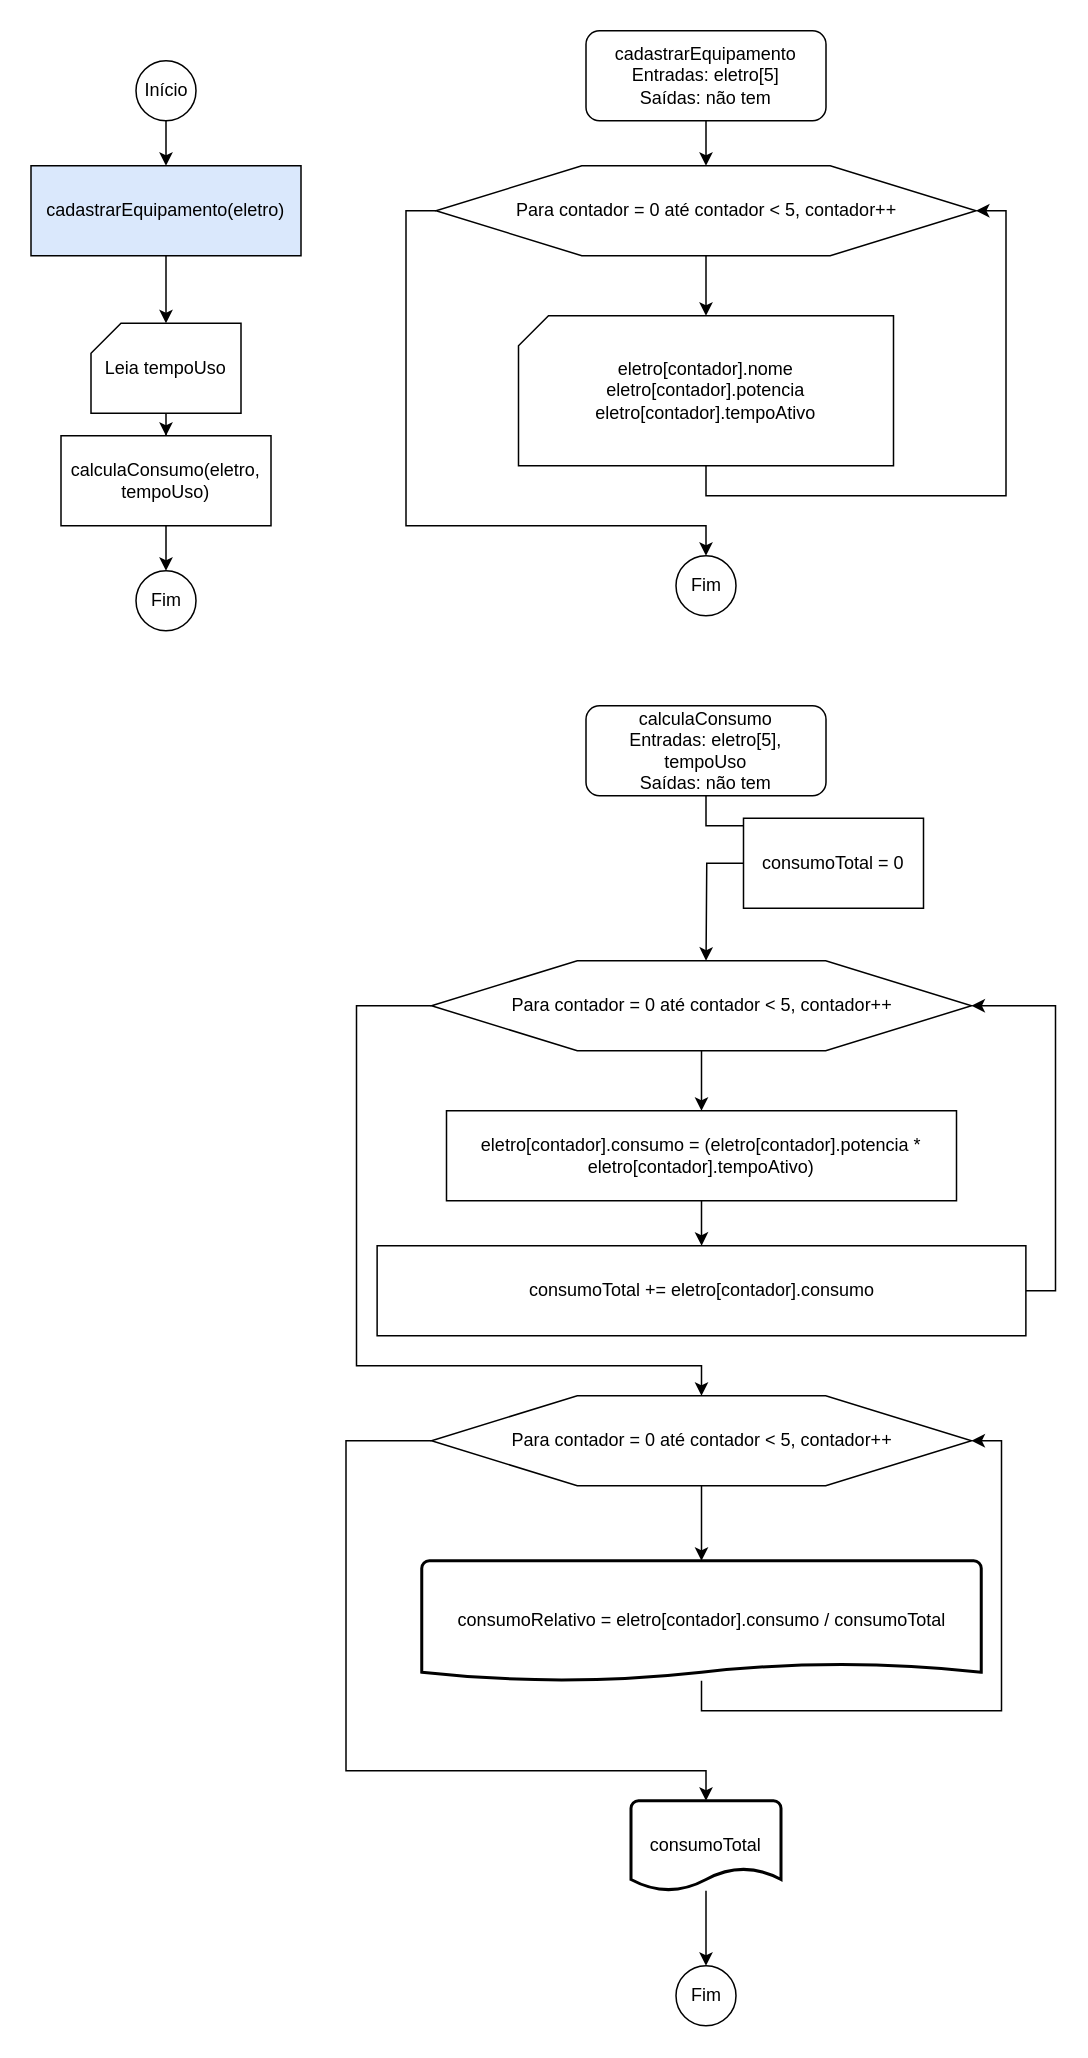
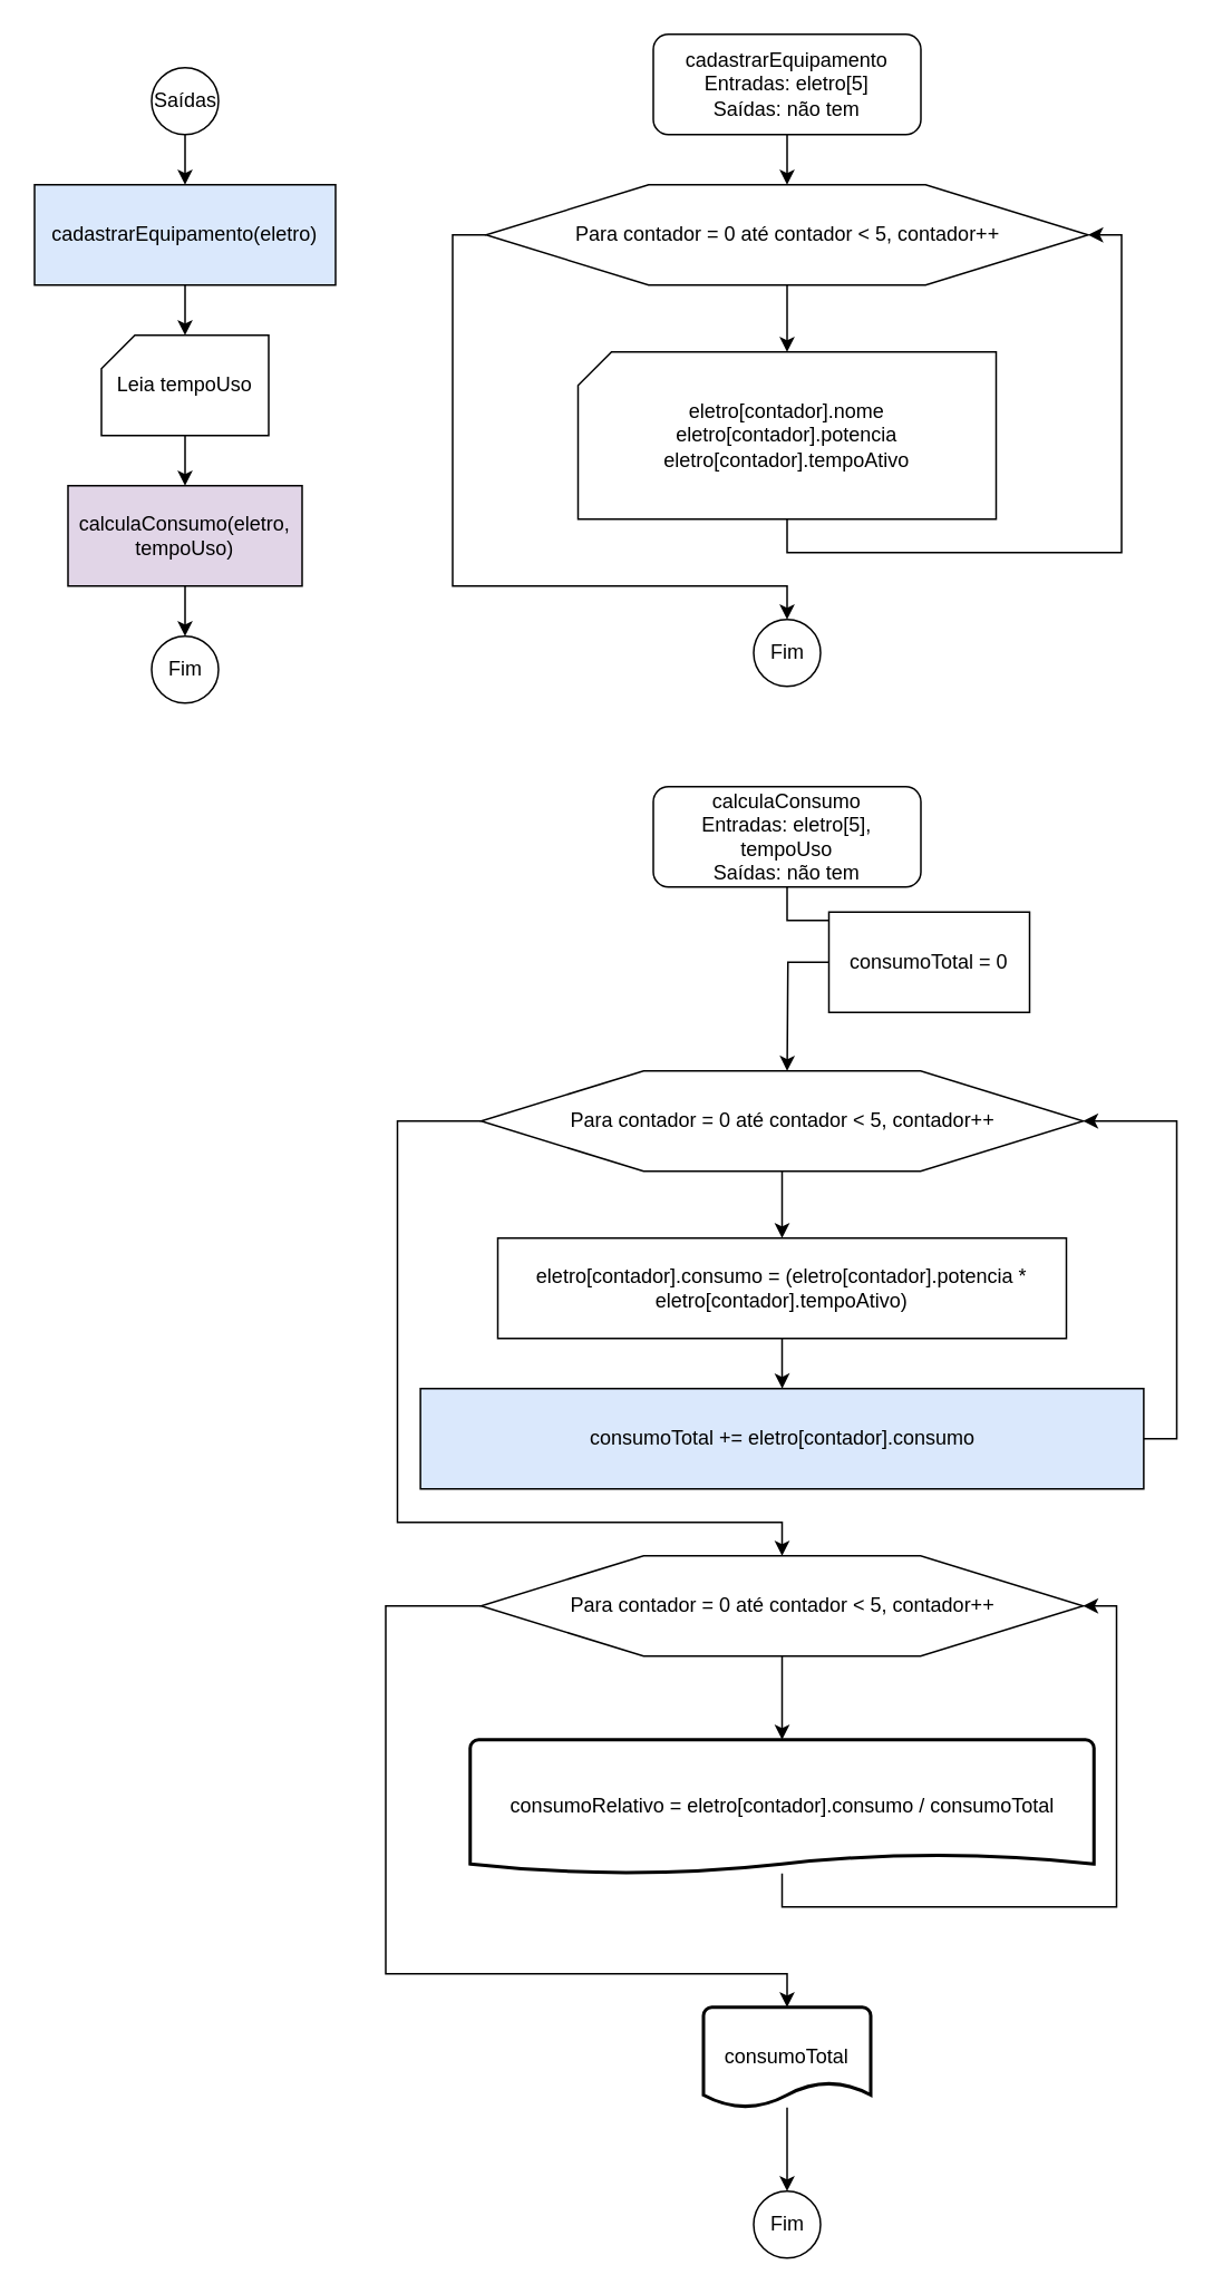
- <mxCell id="3" value="Início" style="verticalLabelPosition=middle;verticalAlign=middle;html=1;shape=mxgraph.flowchart.on-page_reference;labelPosition=center;align=center;" vertex="1" parent="1"><mxGeometry x="90" y="40" width="40" height="40" as="geometry" /></mxCell>
+ <mxCell id="3" value="Saídas" style="verticalLabelPosition=middle;verticalAlign=middle;html=1;shape=mxgraph.flowchart.on-page_reference;labelPosition=center;align=center;" vertex="1" parent="1"><mxGeometry x="90" y="40" width="40" height="40" as="geometry" /></mxCell>
- <mxCell id="7" value="Leia tempoUso" style="verticalLabelPosition=middle;verticalAlign=middle;html=1;shape=card;whiteSpace=wrap;size=20;arcSize=12;labelPosition=center;align=center;" vertex="1" parent="1"><mxGeometry x="60" y="215" width="100" height="60" as="geometry" /></mxCell>
+ <mxCell id="7" value="Leia tempoUso" style="verticalLabelPosition=middle;verticalAlign=middle;html=1;shape=card;whiteSpace=wrap;size=20;arcSize=12;labelPosition=center;align=center;" vertex="1" parent="1"><mxGeometry x="60" y="200" width="100" height="60" as="geometry" /></mxCell>
- <mxCell id="9" value="calculaConsumo(eletro, tempoUso)" style="rounded=0;whiteSpace=wrap;html=1;" vertex="1" parent="1"><mxGeometry x="40" y="290" width="140" height="60" as="geometry" /></mxCell>
+ <mxCell id="9" value="calculaConsumo(eletro, tempoUso)" style="rounded=0;whiteSpace=wrap;html=1;fillColor=#e1d5e7;" vertex="1" parent="1"><mxGeometry x="40" y="290" width="140" height="60" as="geometry" /></mxCell>
- <mxCell id="25" value="consumoTotal += eletro[contador].consumo" style="rounded=0;whiteSpace=wrap;html=1;" vertex="1" parent="1"><mxGeometry x="250.75" y="830" width="432.5" height="60" as="geometry" /></mxCell>
+ <mxCell id="25" value="consumoTotal += eletro[contador].consumo" style="rounded=0;whiteSpace=wrap;html=1;fillColor=#dae8fc;" vertex="1" parent="1"><mxGeometry x="250.75" y="830" width="432.5" height="60" as="geometry" /></mxCell>
